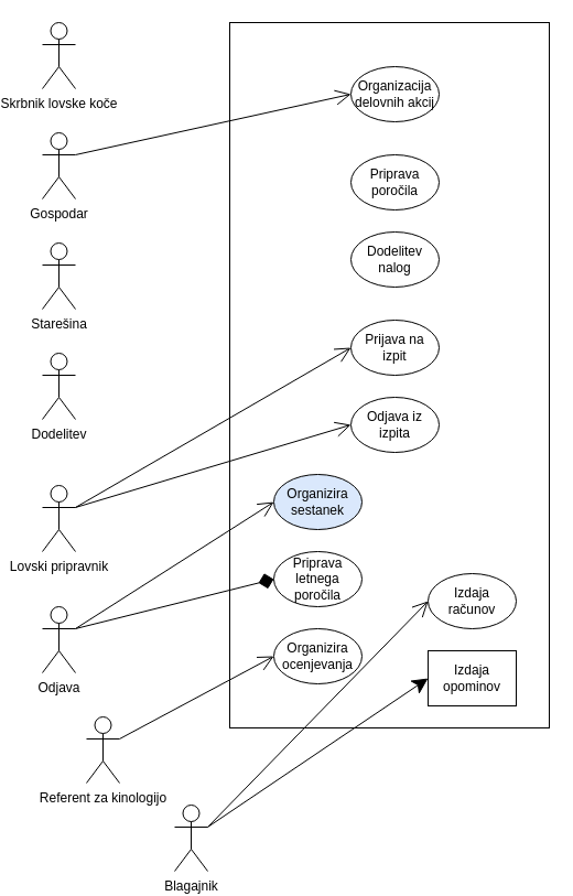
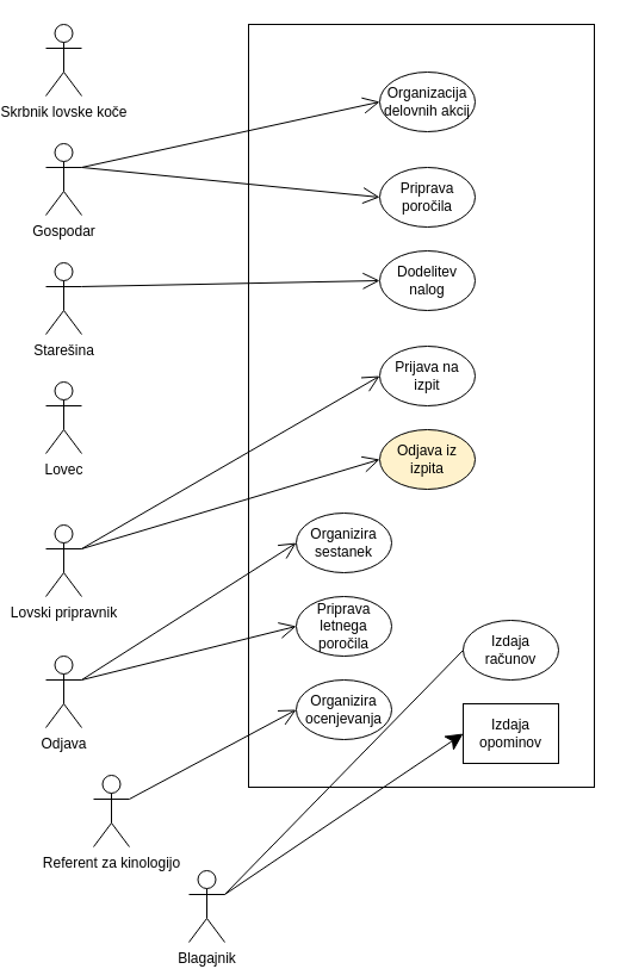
+ <mxCell id="26" value="" style="endArrow=open;endFill=1;endSize=12;html=1;rounded=0;exitX=1;exitY=0.333;exitDx=0;exitDy=0;exitPerimeter=0;entryX=0;entryY=0.5;entryDx=0;entryDy=0;" parent="1" source="6" target="19" edge="1"><mxGeometry width="160" relative="1" as="geometry"><mxPoint x="60" y="150" as="sourcePoint" /><mxPoint x="220" y="145" as="targetPoint" /></mxGeometry></mxCell>
+ <mxCell id="28" value="" style="endArrow=open;endFill=1;endSize=12;html=1;rounded=0;exitX=1;exitY=0.333;exitDx=0;exitDy=0;exitPerimeter=0;entryX=0;entryY=0.5;entryDx=0;entryDy=0;" parent="1" source="5" target="27" edge="1"><mxGeometry width="160" relative="1" as="geometry"><mxPoint x="60" y="217.5" as="sourcePoint" /><mxPoint x="220" y="212.5" as="targetPoint" /></mxGeometry></mxCell>
- <mxCell id="10" value="Odjava iz izpita" style="ellipse;whiteSpace=wrap;html=1;" parent="1" vertex="1"><mxGeometry x="300" y="360" width="80" height="50" as="geometry" /></mxCell>
+ <mxCell id="10" value="Odjava iz izpita" style="ellipse;whiteSpace=wrap;html=1;fillColor=#fff2cc;" parent="1" vertex="1"><mxGeometry x="300" y="360" width="80" height="50" as="geometry" /></mxCell>
- <mxCell id="3" value="Dodelitev" style="shape=umlActor;verticalLabelPosition=bottom;verticalAlign=top;html=1;outlineConnect=0;" parent="1" vertex="1"><mxGeometry x="20" y="320" width="30" height="60" as="geometry" /></mxCell>
+ <mxCell id="3" value="Lovec" style="shape=umlActor;verticalLabelPosition=bottom;verticalAlign=top;html=1;outlineConnect=0;" parent="1" vertex="1"><mxGeometry x="20" y="320" width="30" height="60" as="geometry" /></mxCell>
- <mxCell id="14" value="Organizira sestanek" style="ellipse;whiteSpace=wrap;html=1;fillColor=#dae8fc;" parent="1" vertex="1"><mxGeometry x="230" y="430" width="80" height="50" as="geometry" /></mxCell>
+ <mxCell id="14" value="Organizira sestanek" style="ellipse;whiteSpace=wrap;html=1;" parent="1" vertex="1"><mxGeometry x="230" y="430" width="80" height="50" as="geometry" /></mxCell>
- <mxCell id="30" value="" style="endArrow=diamond;endFill=1;endSize=12;html=1;rounded=0;exitX=1;exitY=0.333;exitDx=0;exitDy=0;exitPerimeter=0;entryX=0;entryY=0.5;entryDx=0;entryDy=0;" parent="1" source="8" target="29" edge="1"><mxGeometry width="160" relative="1" as="geometry"><mxPoint x="60" y="580" as="sourcePoint" /><mxPoint x="220" y="480" as="targetPoint" /></mxGeometry></mxCell>
+ <mxCell id="30" value="" style="endArrow=open;endFill=1;endSize=12;html=1;rounded=0;exitX=1;exitY=0.333;exitDx=0;exitDy=0;exitPerimeter=0;entryX=0;entryY=0.5;entryDx=0;entryDy=0;" parent="1" source="8" target="29" edge="1"><mxGeometry width="160" relative="1" as="geometry"><mxPoint x="60" y="580" as="sourcePoint" /><mxPoint x="220" y="480" as="targetPoint" /></mxGeometry></mxCell>
- <mxCell id="23" value="" style="endArrow=open;endFill=1;endSize=12;html=1;rounded=0;exitX=1;exitY=0.333;exitDx=0;exitDy=0;exitPerimeter=0;entryX=0;entryY=0.5;entryDx=0;entryDy=0;" parent="1" source="20" target="21" edge="1"><mxGeometry width="160" relative="1" as="geometry"><mxPoint x="160" y="725" as="sourcePoint" /><mxPoint x="270" y="630" as="targetPoint" /></mxGeometry></mxCell>
+ <mxCell id="23" value="" style="endArrow=none;endFill=1;endSize=12;html=1;rounded=0;exitX=1;exitY=0.333;exitDx=0;exitDy=0;exitPerimeter=0;entryX=0;entryY=0.5;entryDx=0;entryDy=0;" parent="1" source="20" target="21" edge="1"><mxGeometry width="160" relative="1" as="geometry"><mxPoint x="160" y="725" as="sourcePoint" /><mxPoint x="270" y="630" as="targetPoint" /></mxGeometry></mxCell>
